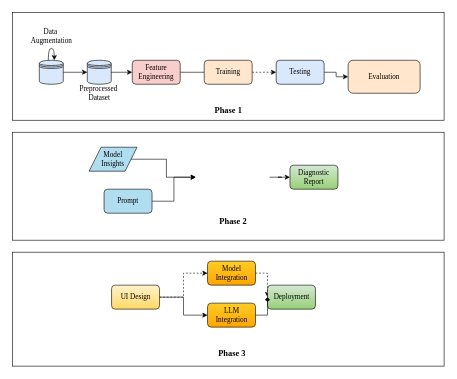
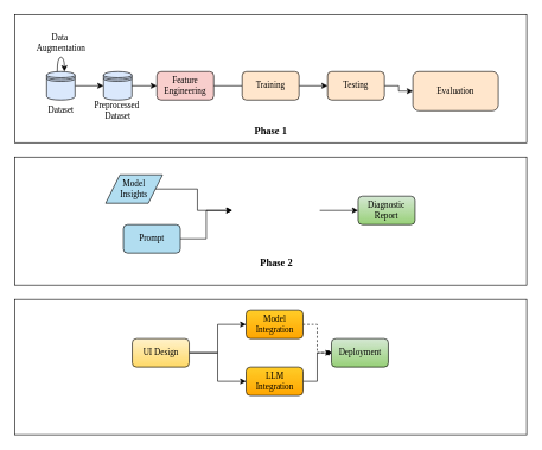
- <mxCell id="14" style="edgeStyle=orthogonalEdgeStyle;rounded=0;orthogonalLoop=1;jettySize=auto;html=1;exitX=1;exitY=0.5;exitDx=0;exitDy=0;fontFamily=Times New Roman;dashed=1;" edge="1" parent="2" source="15" target="17"><mxGeometry relative="1" as="geometry" /></mxCell>
+ <mxCell id="14" style="edgeStyle=orthogonalEdgeStyle;rounded=0;orthogonalLoop=1;jettySize=auto;html=1;exitX=1;exitY=0.5;exitDx=0;exitDy=0;fontFamily=Times New Roman;" edge="1" parent="2" source="15" target="17"><mxGeometry relative="1" as="geometry" /></mxCell>
- <mxCell id="17" value="Testing" style="rounded=1;whiteSpace=wrap;html=1;fontFamily=Times New Roman;fillColor=#dae8fc;strokeColor=#000000;" vertex="1" parent="2"><mxGeometry x="440" y="80" width="80" height="40" as="geometry" /></mxCell>
+ <mxCell id="17" value="Testing" style="rounded=1;whiteSpace=wrap;html=1;fontFamily=Times New Roman;fillColor=#ffe6cc;strokeColor=#000000;" vertex="1" parent="2"><mxGeometry x="440" y="80" width="80" height="40" as="geometry" /></mxCell>
+ <mxCell id="8" value="Dataset" style="text;html=1;align=center;verticalAlign=middle;resizable=0;points=[];autosize=1;strokeColor=none;fillColor=none;fontFamily=Times New Roman;" vertex="1" parent="2"><mxGeometry x="35" y="120" width="60" height="30" as="geometry" /></mxCell>
- <mxCell id="29" value="Diagnostic Report" style="rounded=1;whiteSpace=wrap;html=1;fontFamily=Times New Roman;fillColor=#d5e8d4;gradientColor=#97d077;strokeColor=#000000;" vertex="1" parent="22"><mxGeometry x="335" y="40" width="80" height="40" as="geometry" /></mxCell>
+ <mxCell id="29" value="Diagnostic Report" style="rounded=1;whiteSpace=wrap;html=1;fontFamily=Times New Roman;fillColor=#d5e8d4;gradientColor=#97d077;strokeColor=#000000;" vertex="1" parent="22"><mxGeometry x="355" y="40" width="80" height="40" as="geometry" /></mxCell>
- <mxCell id="32" style="edgeStyle=orthogonalEdgeStyle;rounded=0;orthogonalLoop=1;jettySize=auto;html=1;exitX=1;exitY=0.5;exitDx=0;exitDy=0;fontFamily=Times New Roman;dashed=1;" edge="1" parent="31" source="34" target="36"><mxGeometry relative="1" as="geometry" /></mxCell>
+ <mxCell id="32" style="edgeStyle=orthogonalEdgeStyle;rounded=0;orthogonalLoop=1;jettySize=auto;html=1;exitX=1;exitY=0.5;exitDx=0;exitDy=0;fontFamily=Times New Roman;" edge="1" parent="31" source="34" target="36"><mxGeometry relative="1" as="geometry" /></mxCell>
- <mxCell id="37" value="Deployment" style="rounded=1;whiteSpace=wrap;html=1;fontFamily=Times New Roman;fillColor=#d5e8d4;gradientColor=#97d077;strokeColor=#000000;" vertex="1" parent="31"><mxGeometry x="260" y="40" width="80" height="40" as="geometry" /></mxCell>
+ <mxCell id="37" value="Deployment" style="rounded=1;whiteSpace=wrap;html=1;fontFamily=Times New Roman;fillColor=#d5e8d4;gradientColor=#97d077;strokeColor=#000000;" vertex="1" parent="31"><mxGeometry x="280" y="40" width="80" height="40" as="geometry" /></mxCell>
- <mxCell id="39" value="LLM Integration" style="rounded=1;whiteSpace=wrap;html=1;fontFamily=Times New Roman;fillColor=#ffcd28;gradientColor=#ffa500;strokeColor=#000000;" vertex="1" parent="31"><mxGeometry x="160" y="70" width="80" height="40" as="geometry" /></mxCell>
+ <mxCell id="39" value="LLM Integration" style="rounded=1;whiteSpace=wrap;html=1;fontFamily=Times New Roman;fillColor=#ffcd28;gradientColor=#ffa500;strokeColor=#000000;" vertex="1" parent="31"><mxGeometry x="160" y="80" width="80" height="40" as="geometry" /></mxCell>
- <mxCell id="40" value="&lt;b&gt;&lt;font style=&quot;font-size: 14px;&quot;&gt;Phase 3&lt;/font&gt;&lt;/b&gt;" style="text;html=1;align=center;verticalAlign=middle;resizable=0;points=[];autosize=1;strokeColor=none;fillColor=none;fontFamily=Times New Roman;" vertex="1" parent="31"><mxGeometry x="165" y="140" width="70" height="30" as="geometry" /></mxCell>
